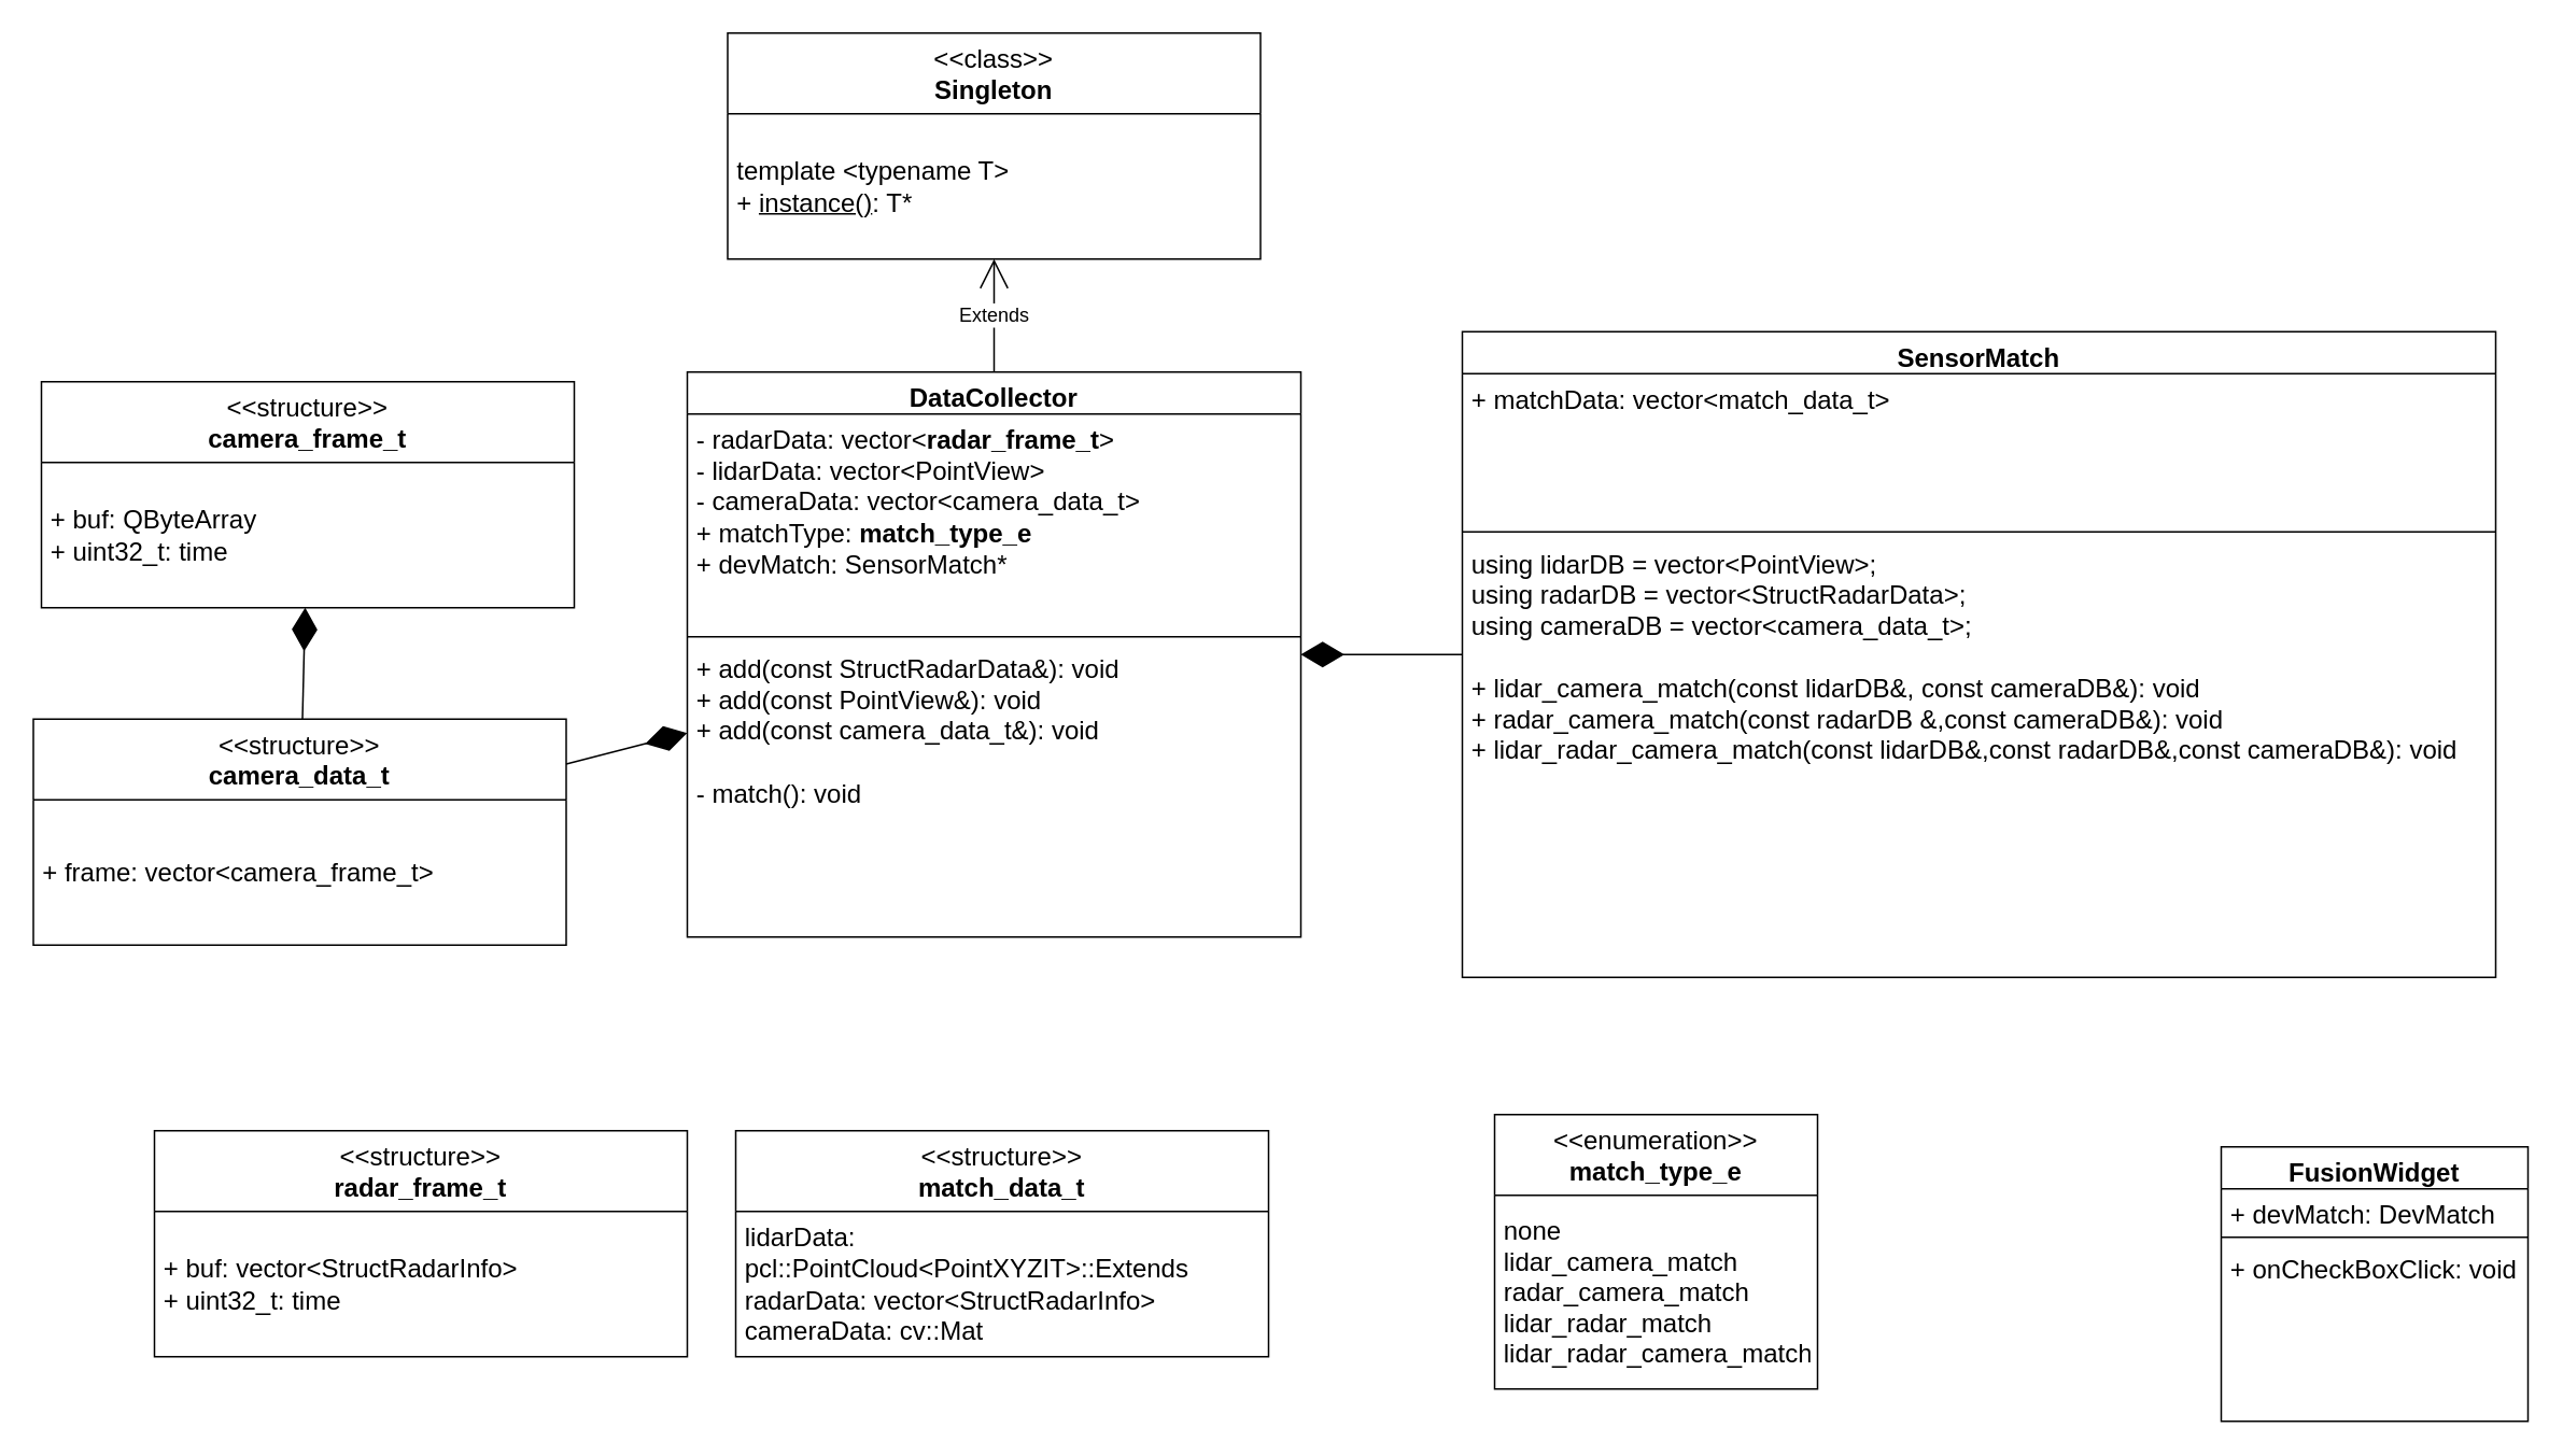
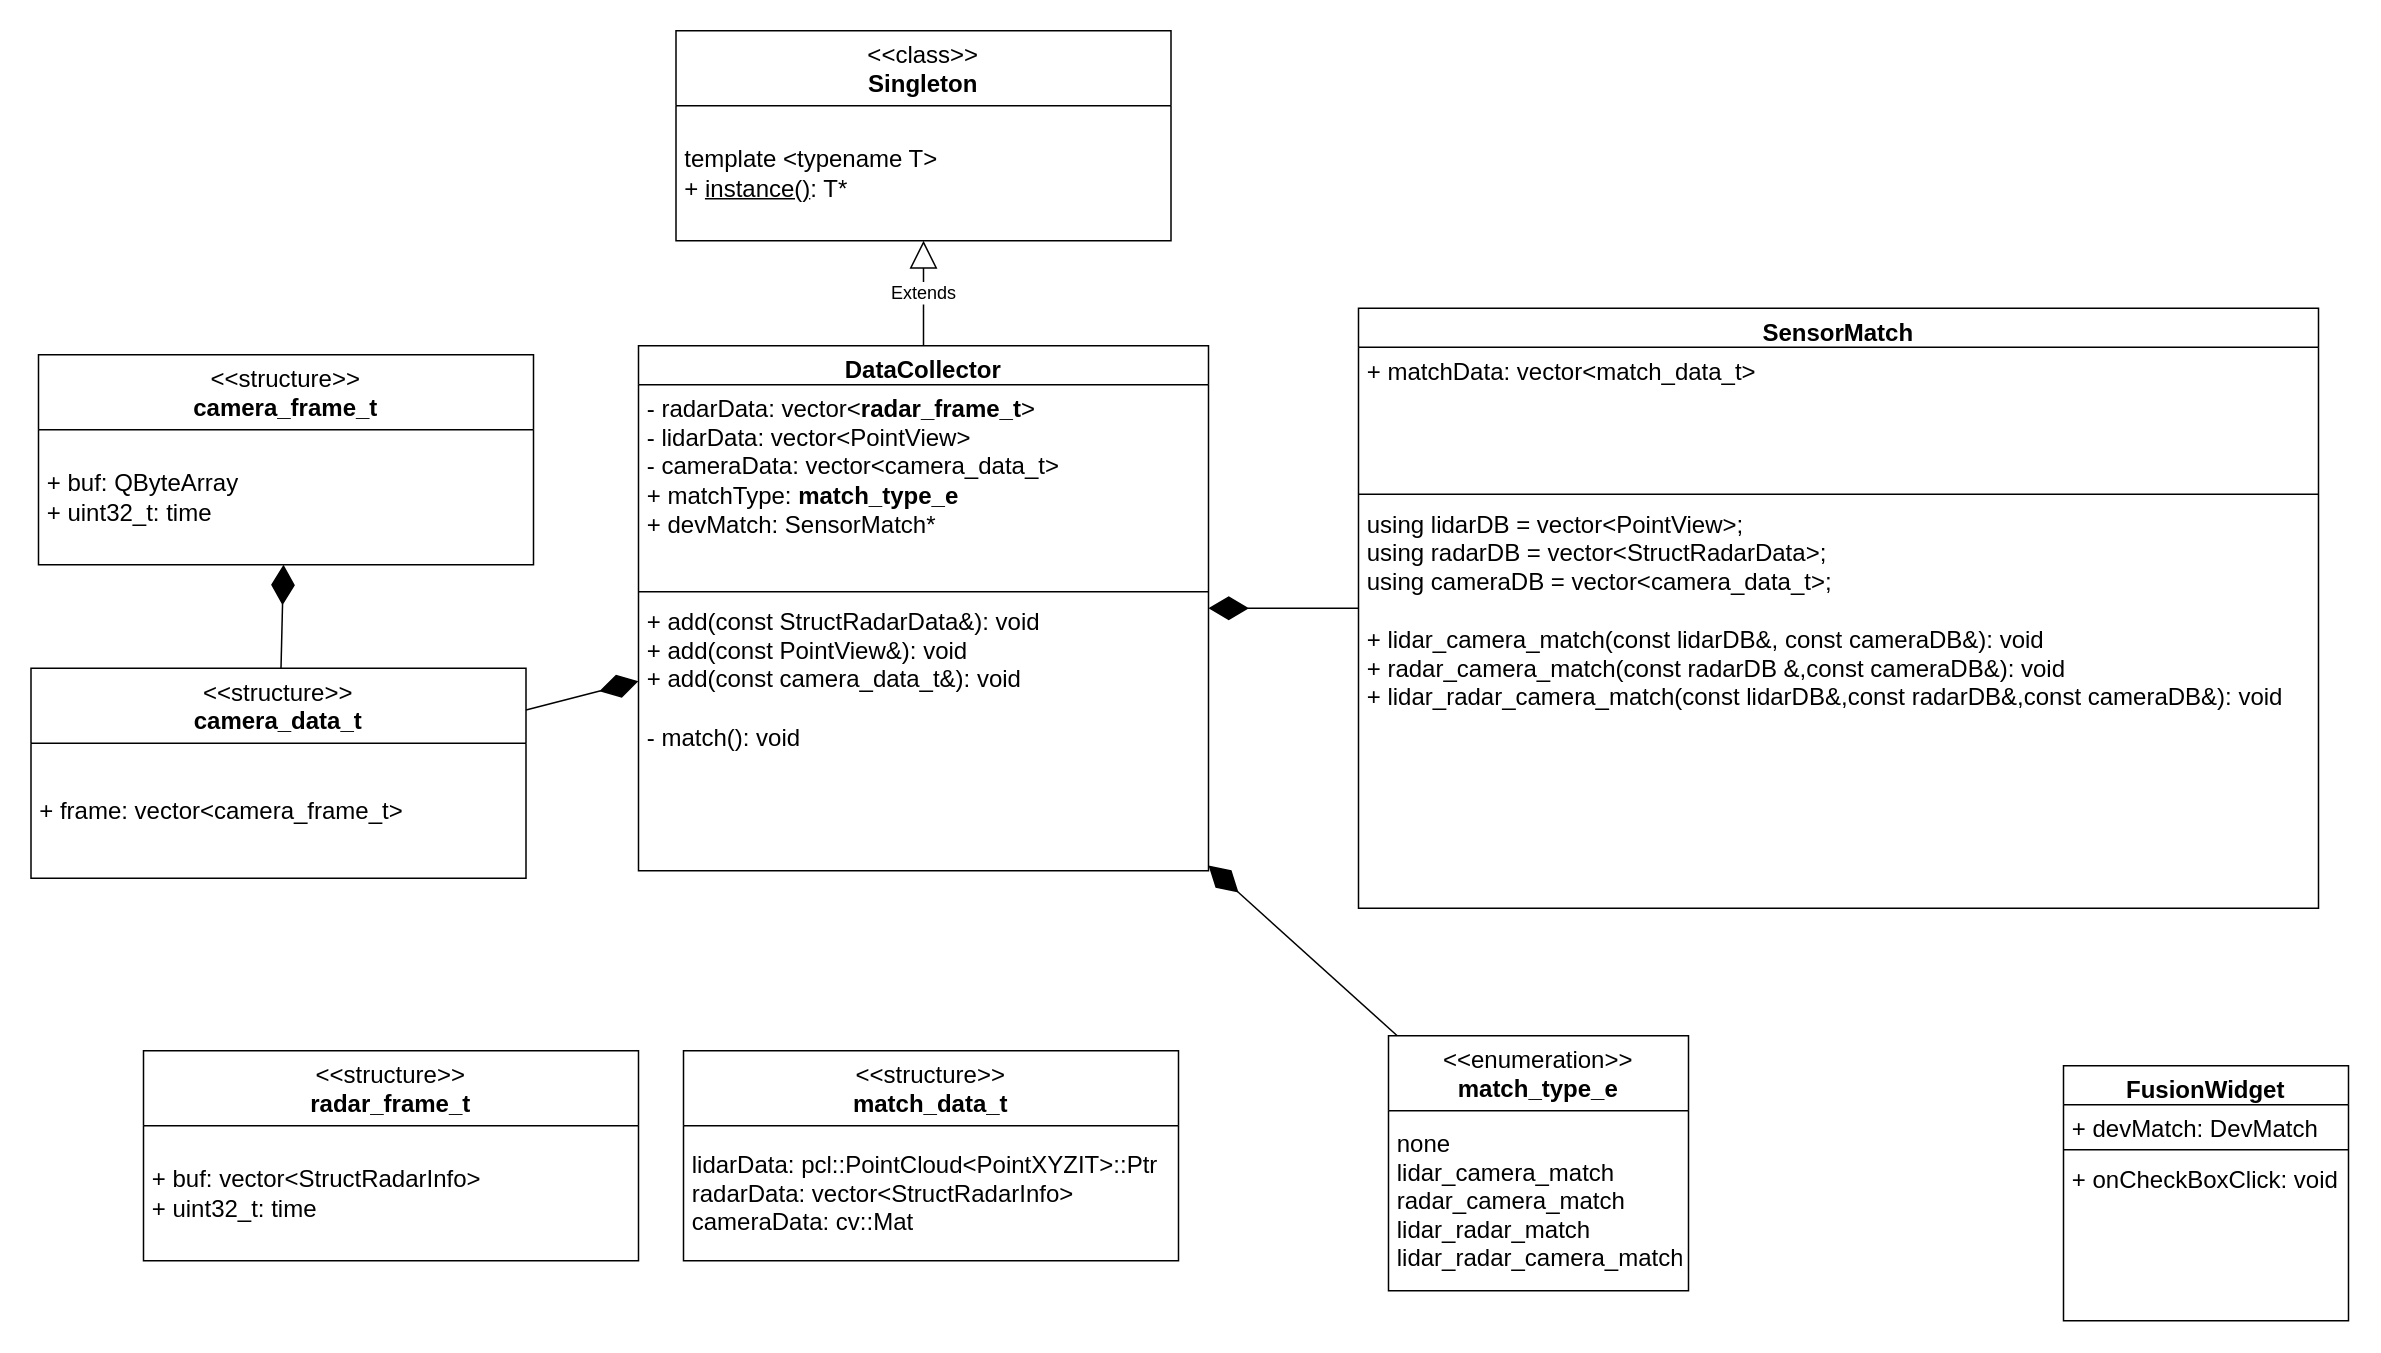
- <mxCell id="20" value="Extends" style="endArrow=open;endSize=16;endFill=0;html=1;rounded=0;fontSize=12;curved=1;" parent="1" source="2" target="21" edge="1"><mxGeometry width="160" relative="1" as="geometry"><mxPoint x="615" y="150" as="sourcePoint" /><mxPoint x="615" y="140" as="targetPoint" /></mxGeometry></mxCell>
+ <mxCell id="20" value="Extends" style="endArrow=block;endSize=16;endFill=0;html=1;rounded=0;fontSize=12;curved=1;" parent="1" source="2" target="21" edge="1"><mxGeometry width="160" relative="1" as="geometry"><mxPoint x="615" y="150" as="sourcePoint" /><mxPoint x="615" y="140" as="targetPoint" /></mxGeometry></mxCell>
+ <mxCell id="23" value="" style="endArrow=diamondThin;endFill=1;endSize=24;html=1;rounded=0;fontSize=12;curved=1;" parent="1" source="6" target="2" edge="1"><mxGeometry width="160" relative="1" as="geometry"><mxPoint x="342" y="134.209" as="sourcePoint" /><mxPoint x="412" y="109.998" as="targetPoint" /></mxGeometry></mxCell>
- <mxCell id="13" value="lidarData: pcl::PointCloud&amp;lt;PointXYZIT&amp;gt;::Extends&amp;nbsp;&lt;br&gt;radarData: vector&amp;lt;StructRadarInfo&amp;gt;&amp;nbsp;&lt;br&gt;cameraData: cv::Mat" style="text;html=1;strokeColor=none;fillColor=none;align=left;verticalAlign=middle;spacingLeft=4;spacingRight=4;overflow=hidden;rotatable=0;points=[[0,0.5],[1,0.5]];portConstraint=eastwest;whiteSpace=wrap;fontSize=16;" parent="12" vertex="1"><mxGeometry y="50" width="330" height="90" as="geometry" /></mxCell>
+ <mxCell id="13" value="lidarData: pcl::PointCloud&amp;lt;PointXYZIT&amp;gt;::Ptr&amp;nbsp;&lt;br&gt;radarData: vector&amp;lt;StructRadarInfo&amp;gt;&amp;nbsp;&lt;br&gt;cameraData: cv::Mat" style="text;html=1;strokeColor=none;fillColor=none;align=left;verticalAlign=middle;spacingLeft=4;spacingRight=4;overflow=hidden;rotatable=0;points=[[0,0.5],[1,0.5]];portConstraint=eastwest;whiteSpace=wrap;fontSize=16;" parent="12" vertex="1"><mxGeometry y="50" width="330" height="90" as="geometry" /></mxCell>
